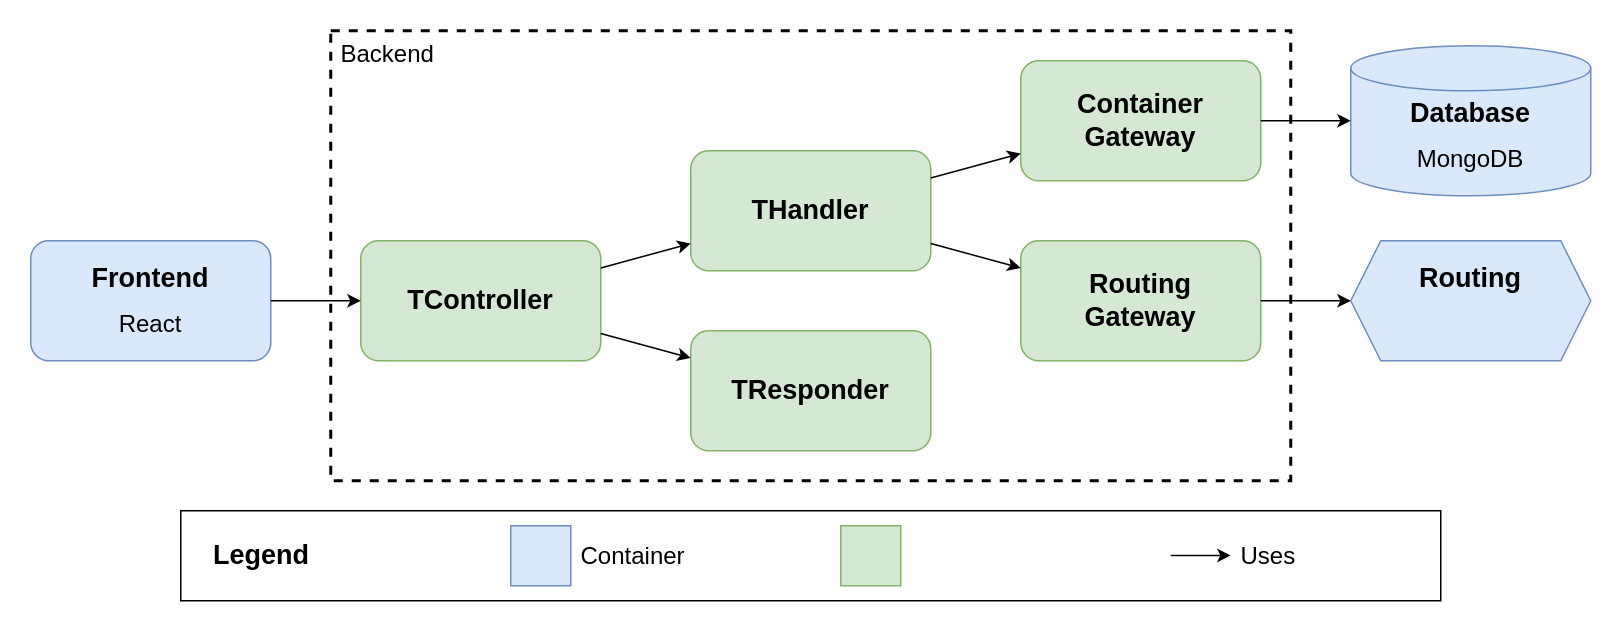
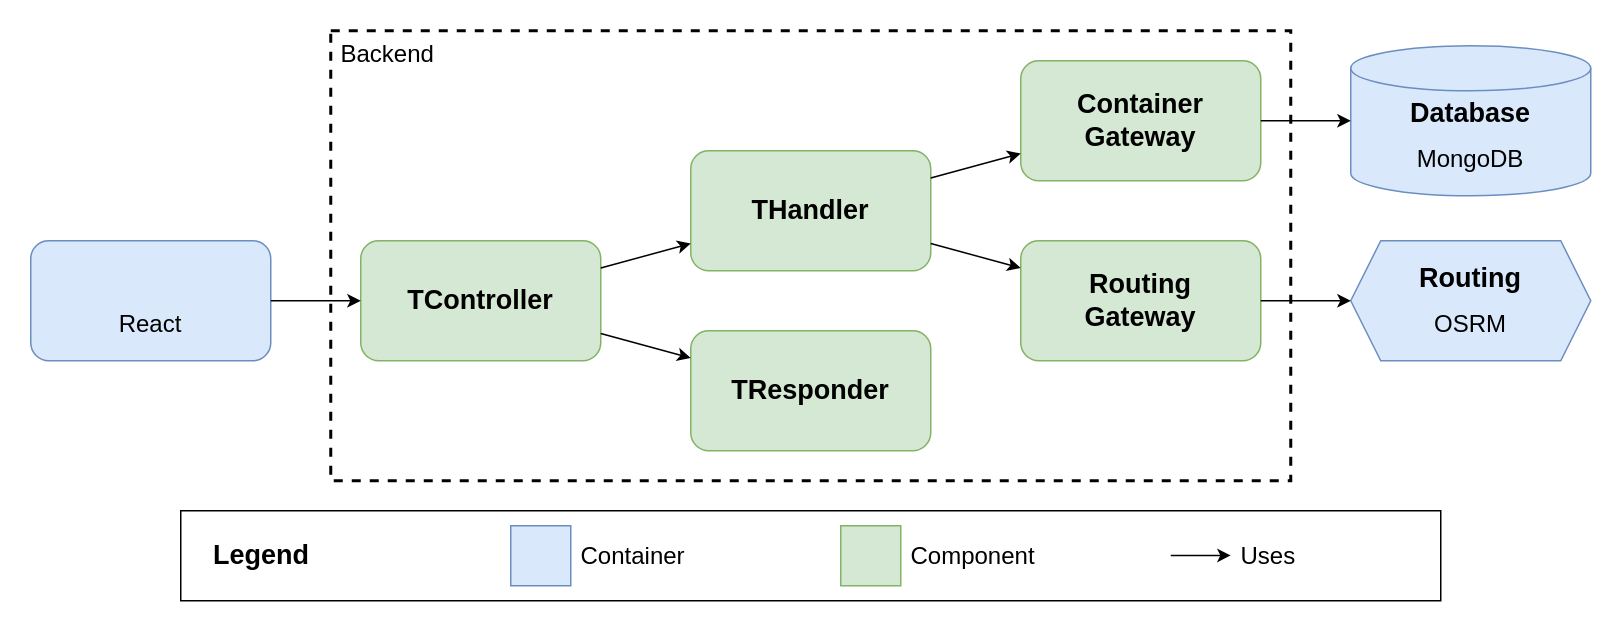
- <mxCell id="3" value="Frontend" style="text;html=1;strokeColor=none;fillColor=none;align=center;verticalAlign=middle;whiteSpace=wrap;rounded=0;fontSize=18;fontStyle=1" parent="1" vertex="1"><mxGeometry x="30" y="170" width="140" height="30" as="geometry" /></mxCell>
+ <mxCell id="10" value="OSRM" style="text;html=1;strokeColor=none;fillColor=none;align=center;verticalAlign=middle;whiteSpace=wrap;rounded=0;fontSize=16;" parent="1" vertex="1"><mxGeometry x="910" y="200" width="140" height="30" as="geometry" /></mxCell>
+ <mxCell id="34" value="Component" style="text;html=1;strokeColor=none;fillColor=none;align=left;verticalAlign=middle;whiteSpace=wrap;rounded=0;fontSize=16;spacingLeft=5;" parent="1" vertex="1"><mxGeometry x="600" y="350" width="120" height="40" as="geometry" /></mxCell>
